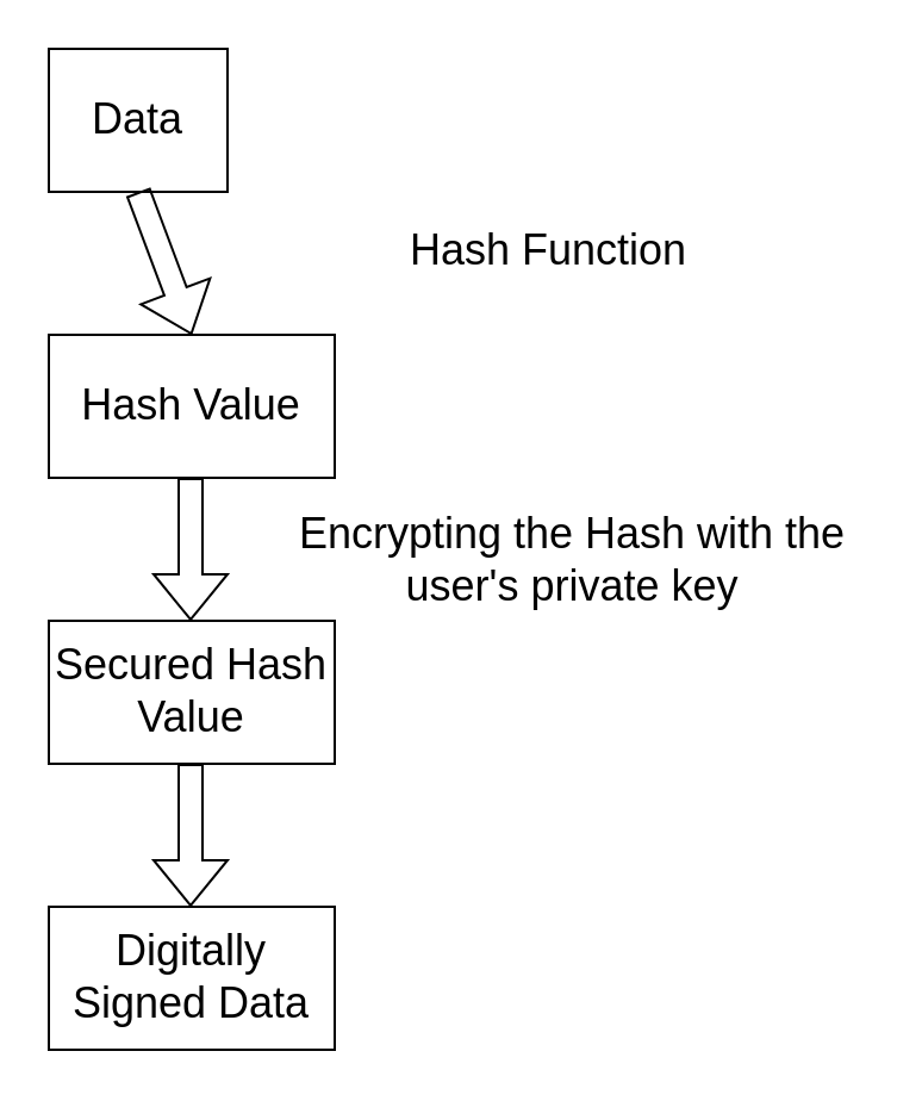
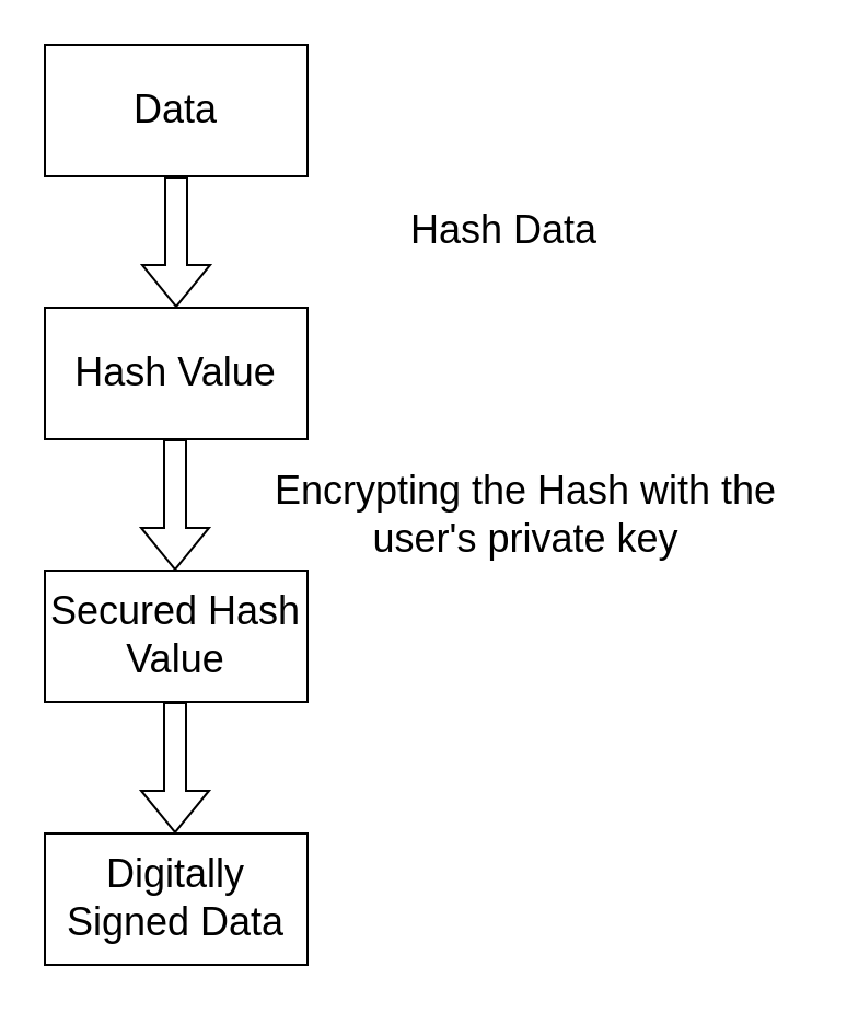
- <mxCell id="2" value="&lt;font style=&quot;font-size: 18px;&quot;&gt;Data&lt;/font&gt;" style="rounded=0;whiteSpace=wrap;html=1;" vertex="1" parent="1"><mxGeometry x="20" y="20" width="75" height="60" as="geometry" /></mxCell>
+ <mxCell id="2" value="&lt;font style=&quot;font-size: 18px;&quot;&gt;Data&lt;/font&gt;" style="rounded=0;whiteSpace=wrap;html=1;" vertex="1" parent="1"><mxGeometry x="20" y="20" width="120" height="60" as="geometry" /></mxCell>
- <mxCell id="9" value="Hash Function" style="text;html=1;strokeColor=none;fillColor=none;align=center;verticalAlign=middle;whiteSpace=wrap;rounded=0;fontSize=18;" vertex="1" parent="1"><mxGeometry x="155" y="90" width="150" height="30" as="geometry" /></mxCell>
+ <mxCell id="9" value="Hash Data" style="text;html=1;strokeColor=none;fillColor=none;align=center;verticalAlign=middle;whiteSpace=wrap;rounded=0;fontSize=18;" vertex="1" parent="1"><mxGeometry x="155" y="90" width="150" height="30" as="geometry" /></mxCell>
